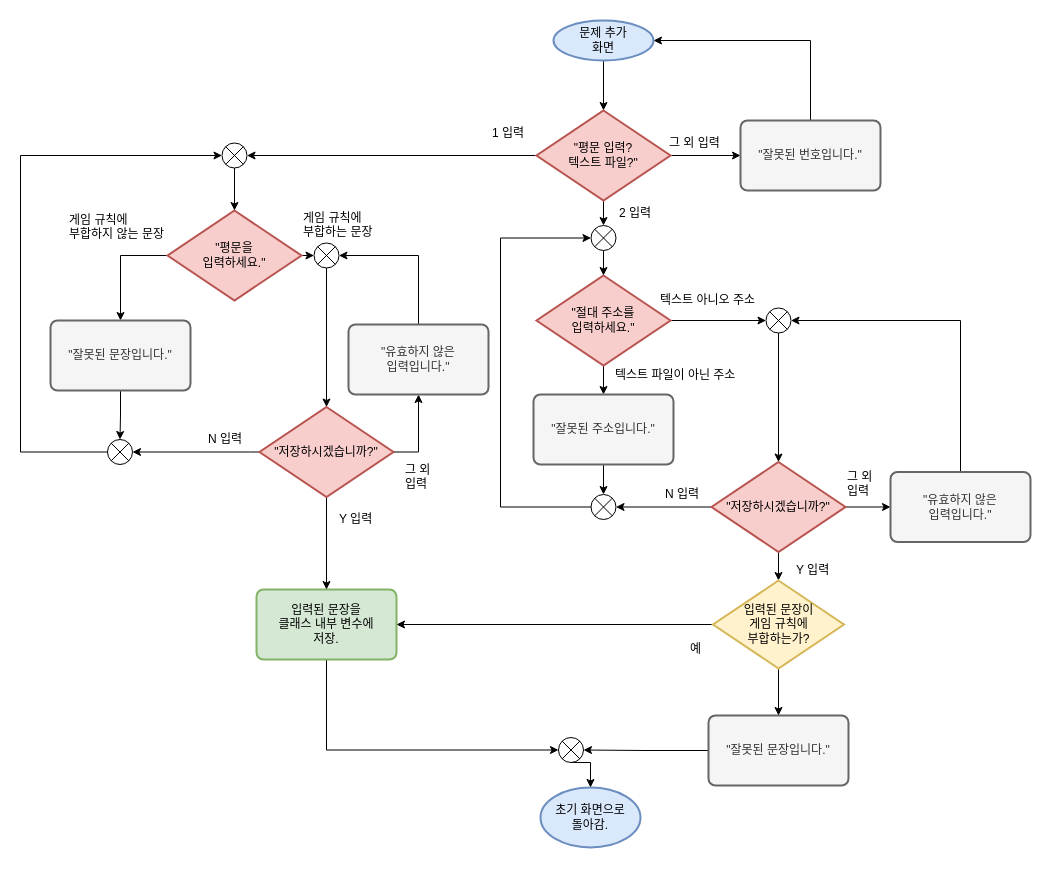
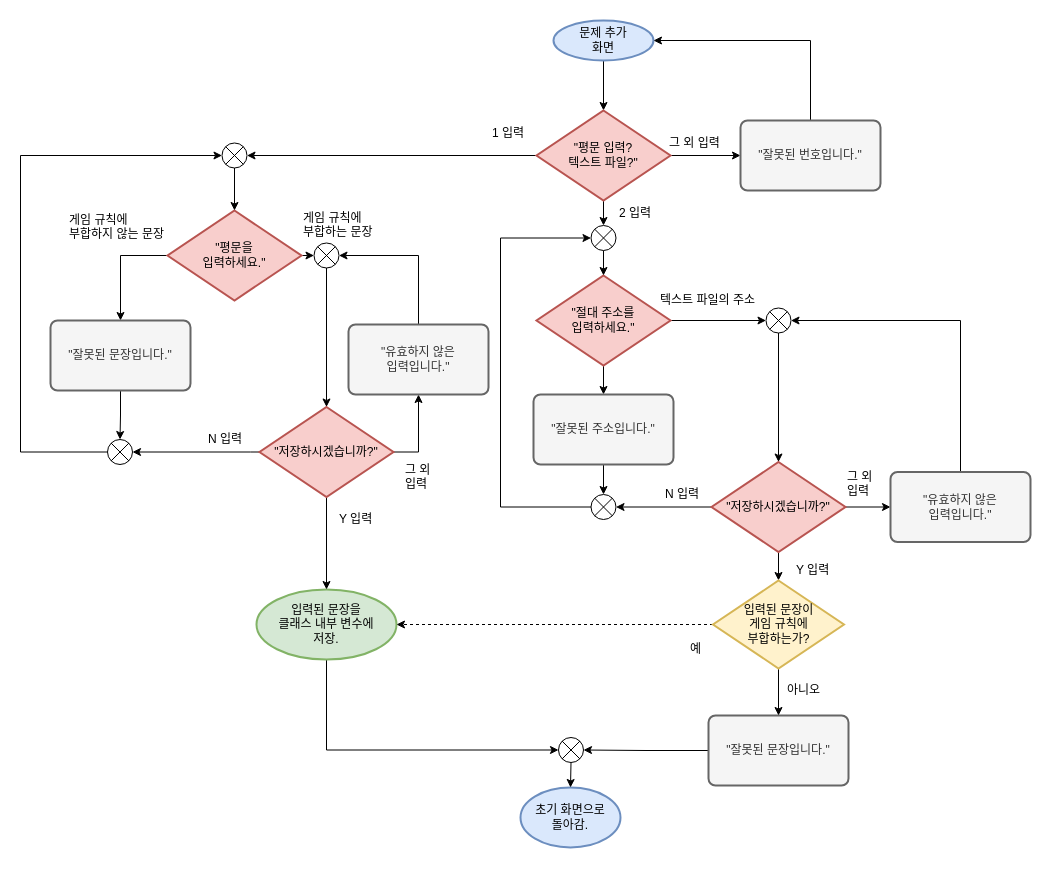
- <mxCell id="52" value="텍스트 아니오 주소" style="text;html=1;resizable=0;points=[];autosize=1;align=left;verticalAlign=top;spacingTop=-4;" parent="1" vertex="1"><mxGeometry x="658" y="290" width="120" height="20" as="geometry" /></mxCell>
+ <mxCell id="52" value="텍스트 파일의 주소" style="text;html=1;resizable=0;points=[];autosize=1;align=left;verticalAlign=top;spacingTop=-4;" parent="1" vertex="1"><mxGeometry x="658" y="290" width="120" height="20" as="geometry" /></mxCell>
- <mxCell id="51" value="텍스트 파일이 아닌 주소" style="text;html=1;resizable=0;points=[];autosize=1;align=left;verticalAlign=top;spacingTop=-4;" parent="1" vertex="1"><mxGeometry x="612.5" y="365" width="150" height="20" as="geometry" /></mxCell>
- <mxCell id="10" value="입력된 문장을&lt;br&gt;클래스 내부 변수에&lt;br&gt;저장." style="rounded=1;whiteSpace=wrap;html=1;absoluteArcSize=1;arcSize=14;strokeWidth=2;fillColor=#d5e8d4;strokeColor=#82b366;" parent="1" vertex="1"><mxGeometry x="256" y="589" width="140" height="70" as="geometry" /></mxCell>
+ <mxCell id="10" value="입력된 문장을&lt;br&gt;클래스 내부 변수에&lt;br&gt;저장." style="ellipse;whiteSpace=wrap;html=1;absoluteArcSize=1;arcSize=14;strokeWidth=2;fillColor=#d5e8d4;strokeColor=#82b366;" parent="1" vertex="1"><mxGeometry x="256" y="589" width="140" height="70" as="geometry" /></mxCell>
- <mxCell id="47" style="edgeStyle=orthogonalEdgeStyle;rounded=0;orthogonalLoop=1;jettySize=auto;html=1;exitX=0;exitY=0.5;exitDx=0;exitDy=0;exitPerimeter=0;entryX=1;entryY=0.5;entryDx=0;entryDy=0;" parent="1" source="49" target="10" edge="1"><mxGeometry relative="1" as="geometry" /></mxCell>
+ <mxCell id="47" style="edgeStyle=orthogonalEdgeStyle;rounded=0;orthogonalLoop=1;jettySize=auto;html=1;exitX=0;exitY=0.5;exitDx=0;exitDy=0;exitPerimeter=0;entryX=1;entryY=0.5;entryDx=0;entryDy=0;dashed=1;" parent="1" source="49" target="10" edge="1"><mxGeometry relative="1" as="geometry" /></mxCell>
+ <mxCell id="55" value="아니오" style="text;html=1;resizable=0;points=[];autosize=1;align=left;verticalAlign=top;spacingTop=-4;" parent="1" vertex="1"><mxGeometry x="785" y="680" width="50" height="20" as="geometry" /></mxCell>
- <mxCell id="8" value="초기 화면으로&lt;br&gt;돌아감." style="strokeWidth=2;html=1;shape=mxgraph.flowchart.start_1;whiteSpace=wrap;fillColor=#dae8fc;strokeColor=#6c8ebf;" parent="1" vertex="1"><mxGeometry x="540" y="787" width="100" height="60" as="geometry" /></mxCell>
+ <mxCell id="8" value="초기 화면으로&lt;br&gt;돌아감." style="strokeWidth=2;html=1;shape=mxgraph.flowchart.start_1;whiteSpace=wrap;fillColor=#dae8fc;strokeColor=#6c8ebf;" parent="1" vertex="1"><mxGeometry x="520" y="787" width="100" height="60" as="geometry" /></mxCell>
